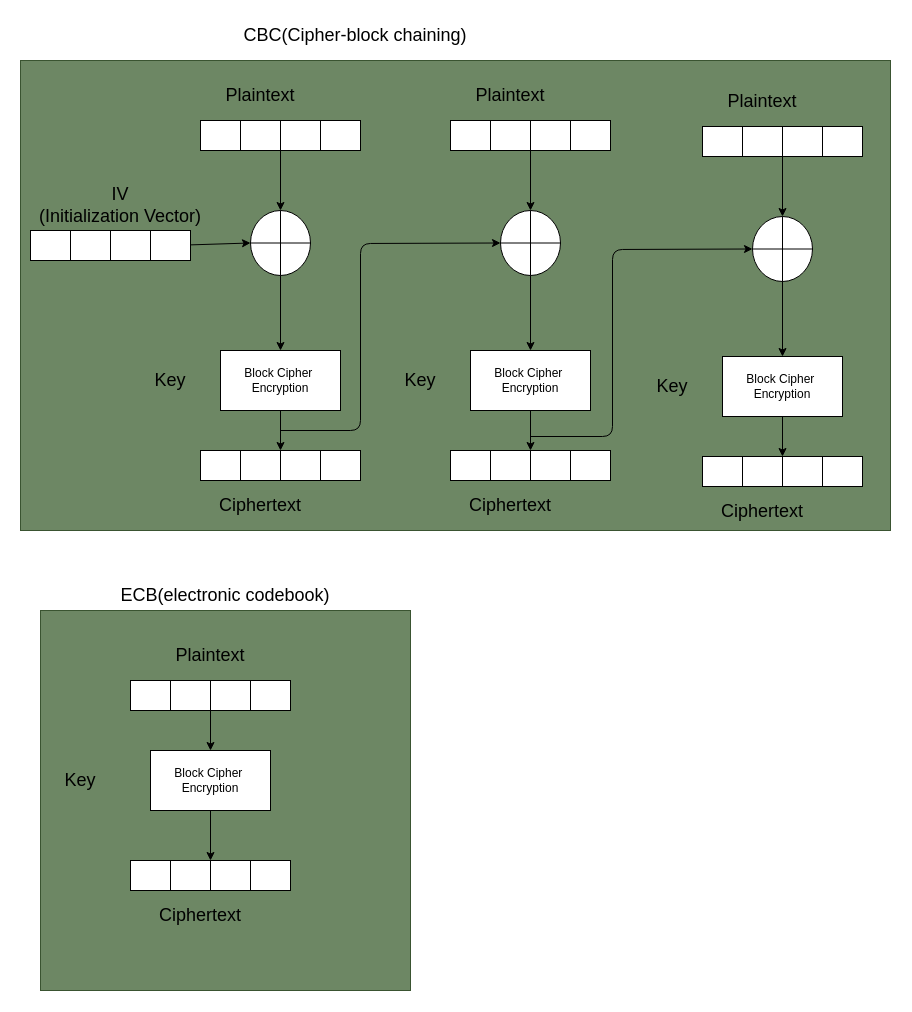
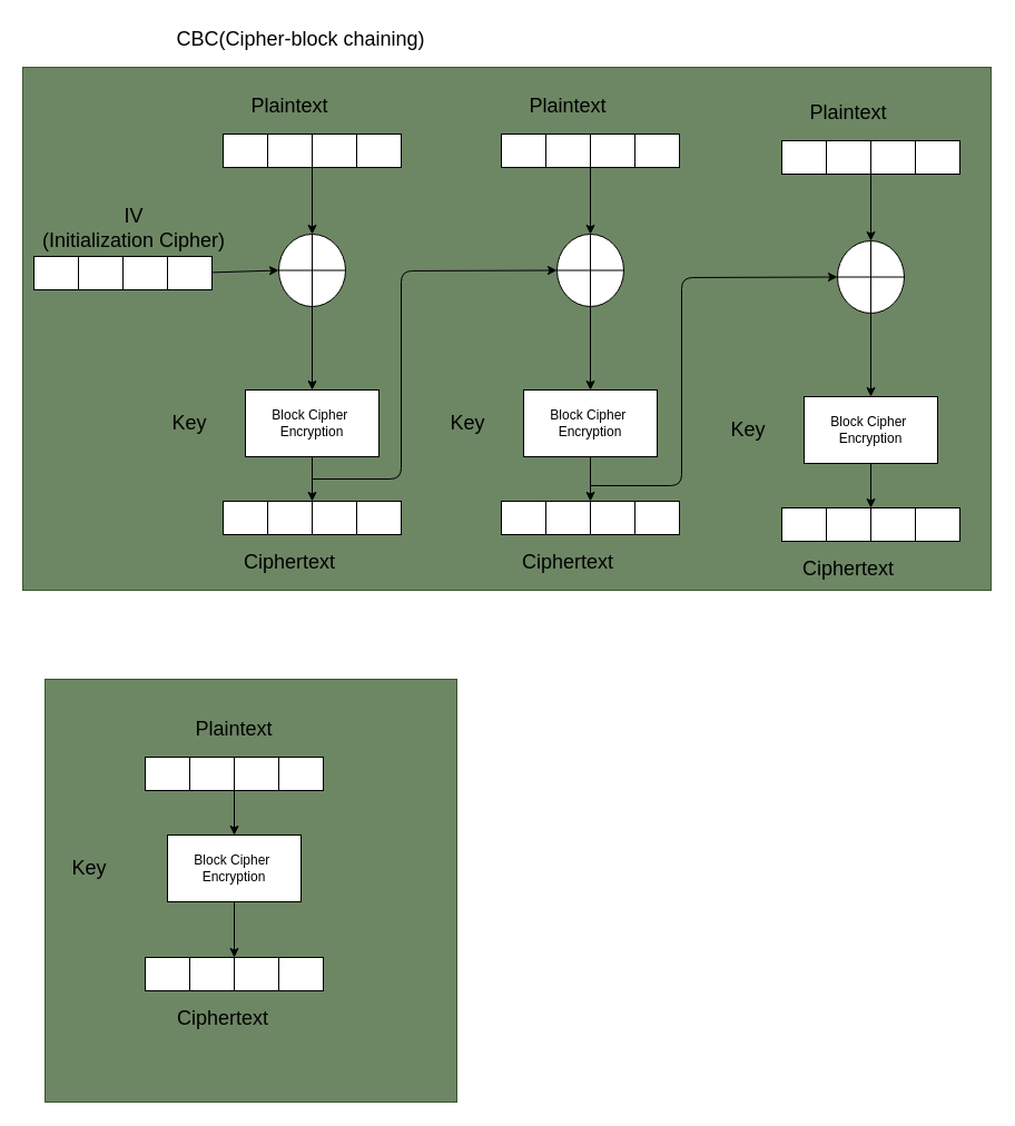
- <mxCell id="91" value="CBC(Cipher-block chaining)" style="text;html=1;strokeColor=none;fillColor=none;align=center;verticalAlign=middle;whiteSpace=wrap;rounded=0;fontSize=18;" vertex="1" parent="1"><mxGeometry x="220" y="20" width="270" height="30" as="geometry" /></mxCell>
+ <mxCell id="91" value="CBC(Cipher-block chaining)" style="text;html=1;strokeColor=none;fillColor=none;align=center;verticalAlign=middle;whiteSpace=wrap;rounded=0;fontSize=18;" vertex="1" parent="1"><mxGeometry x="135" y="20" width="270" height="30" as="geometry" /></mxCell>
- <mxCell id="35" value="&lt;font style=&quot;font-size: 18px;&quot;&gt;IV&lt;br&gt;(Initialization Vector)&lt;br&gt;&lt;/font&gt;" style="text;html=1;strokeColor=none;fillColor=none;align=center;verticalAlign=middle;whiteSpace=wrap;rounded=0;" vertex="1" parent="2"><mxGeometry x="15" y="130" width="170" height="30" as="geometry" /></mxCell>
+ <mxCell id="35" value="&lt;font style=&quot;font-size: 18px;&quot;&gt;IV&lt;br&gt;(Initialization Cipher)&lt;br&gt;&lt;/font&gt;" style="text;html=1;strokeColor=none;fillColor=none;align=center;verticalAlign=middle;whiteSpace=wrap;rounded=0;" vertex="1" parent="2"><mxGeometry x="15" y="130" width="170" height="30" as="geometry" /></mxCell>
- <mxCell id="90" value="&lt;font style=&quot;font-size: 18px;&quot;&gt;ECB(electronic codebook)&lt;/font&gt;" style="text;html=1;strokeColor=none;fillColor=none;align=center;verticalAlign=middle;whiteSpace=wrap;rounded=0;" vertex="1" parent="72"><mxGeometry x="70" width="230" height="30" as="geometry" /></mxCell>
